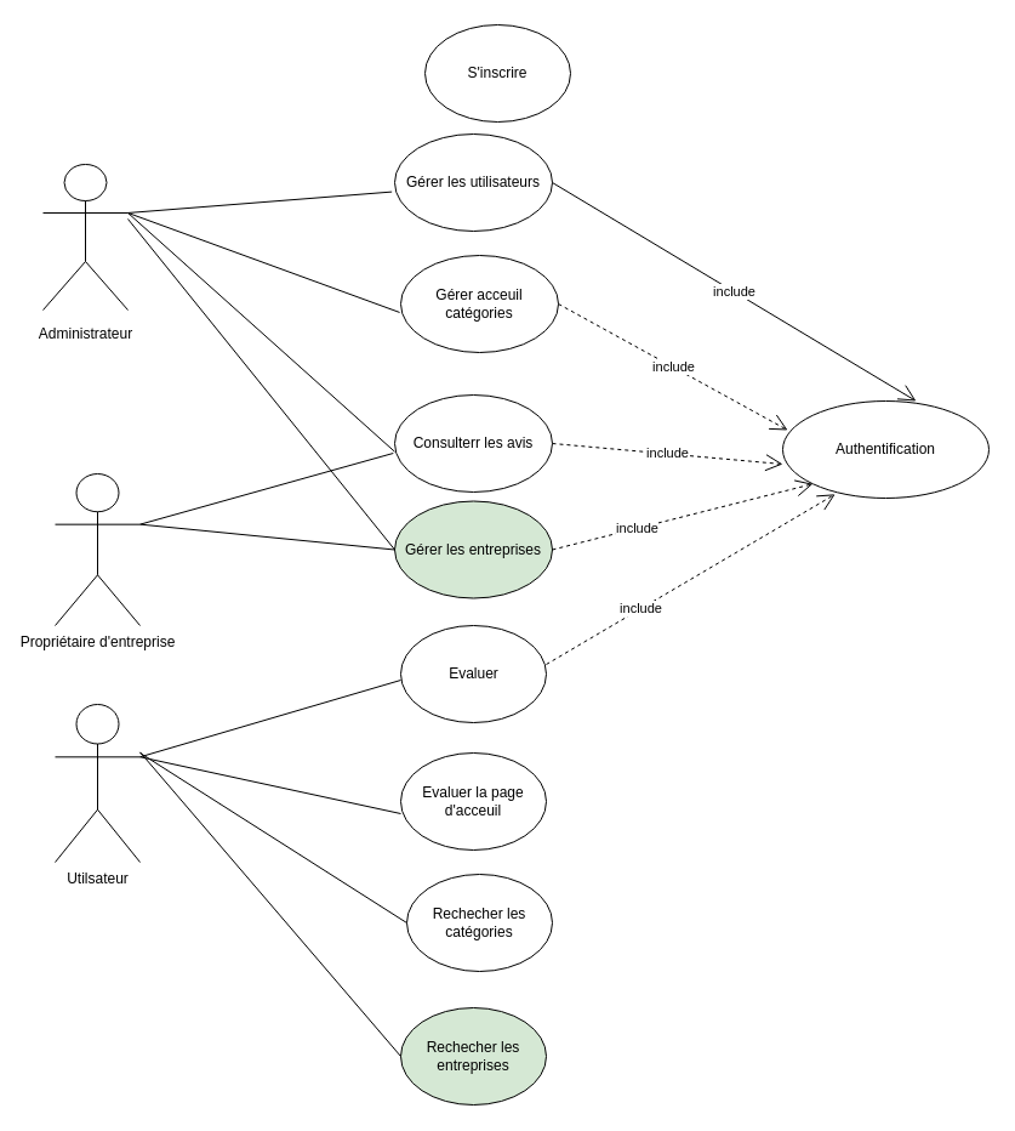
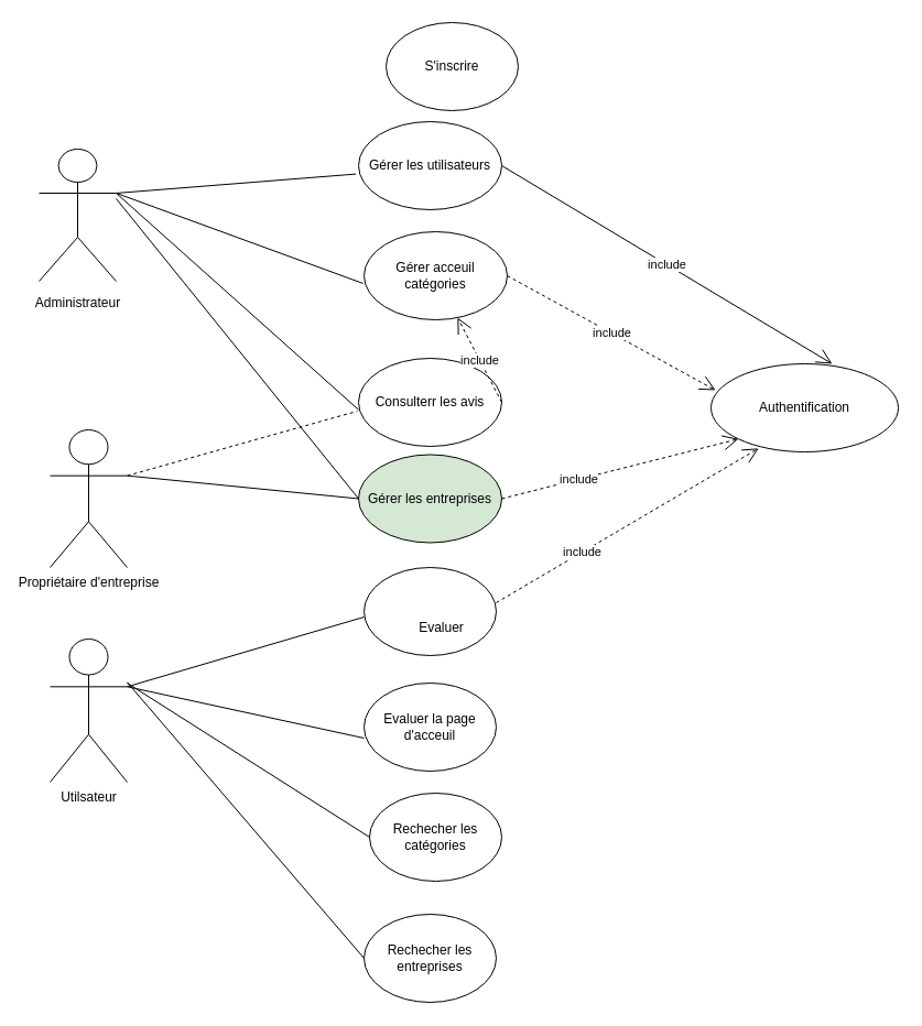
- <mxCell id="7" value="include" style="endArrow=open;endSize=12;dashed=1;html=1;rounded=0;entryX=0;entryY=0.65;entryDx=0;entryDy=0;exitX=1;exitY=0.5;exitDx=0;exitDy=0;entryPerimeter=0;" parent="1" source="4" target="3" edge="1"><mxGeometry width="160" relative="1" as="geometry"><mxPoint x="465" y="260" as="sourcePoint" /><mxPoint x="625" y="260" as="targetPoint" /></mxGeometry></mxCell>
+ <mxCell id="7" value="include" style="endArrow=open;endSize=12;dashed=1;html=1;rounded=0;exitX=1;exitY=0.5;exitDx=0;exitDy=0;" parent="1" source="4" target="13" edge="1"><mxGeometry width="160" relative="1" as="geometry"><mxPoint x="465" y="260" as="sourcePoint" /><mxPoint x="625" y="260" as="targetPoint" /></mxGeometry></mxCell>
- <mxCell id="19" value="" style="endArrow=none;html=1;rounded=0;exitX=1;exitY=0.333;exitDx=0;exitDy=0;exitPerimeter=0;entryX=-0.009;entryY=0.6;entryDx=0;entryDy=0;entryPerimeter=0;" edge="1" parent="1" source="17" target="4"><mxGeometry width="50" height="50" relative="1" as="geometry"><mxPoint x="135" y="410" as="sourcePoint" /><mxPoint x="325" y="260" as="targetPoint" /><Array as="points" /></mxGeometry></mxCell>
+ <mxCell id="19" value="" style="endArrow=none;html=1;rounded=0;exitX=1;exitY=0.333;exitDx=0;exitDy=0;exitPerimeter=0;entryX=-0.009;entryY=0.6;entryDx=0;entryDy=0;entryPerimeter=0;dashed=1;" edge="1" parent="1" source="17" target="4"><mxGeometry width="50" height="50" relative="1" as="geometry"><mxPoint x="135" y="410" as="sourcePoint" /><mxPoint x="325" y="260" as="targetPoint" /><Array as="points" /></mxGeometry></mxCell>
- <mxCell id="24" value="Evaluer" style="text;html=1;align=center;verticalAlign=middle;resizable=0;points=[];autosize=1;strokeColor=none;fillColor=none;" vertex="1" parent="1"><mxGeometry x="360" y="540" width="60" height="30" as="geometry" /></mxCell>
+ <mxCell id="24" value="Evaluer" style="text;html=1;align=center;verticalAlign=middle;resizable=0;points=[];autosize=1;strokeColor=none;fillColor=none;" vertex="1" parent="1"><mxGeometry x="370" y="555" width="60" height="30" as="geometry" /></mxCell>
- <mxCell id="27" value="Rechecher les entreprises" style="ellipse;whiteSpace=wrap;html=1;fillColor=#d5e8d4;" vertex="1" parent="1"><mxGeometry x="330" y="830" width="120" height="80" as="geometry" /></mxCell>
+ <mxCell id="27" value="Rechecher les entreprises" style="ellipse;whiteSpace=wrap;html=1;" vertex="1" parent="1"><mxGeometry x="330" y="830" width="120" height="80" as="geometry" /></mxCell>
